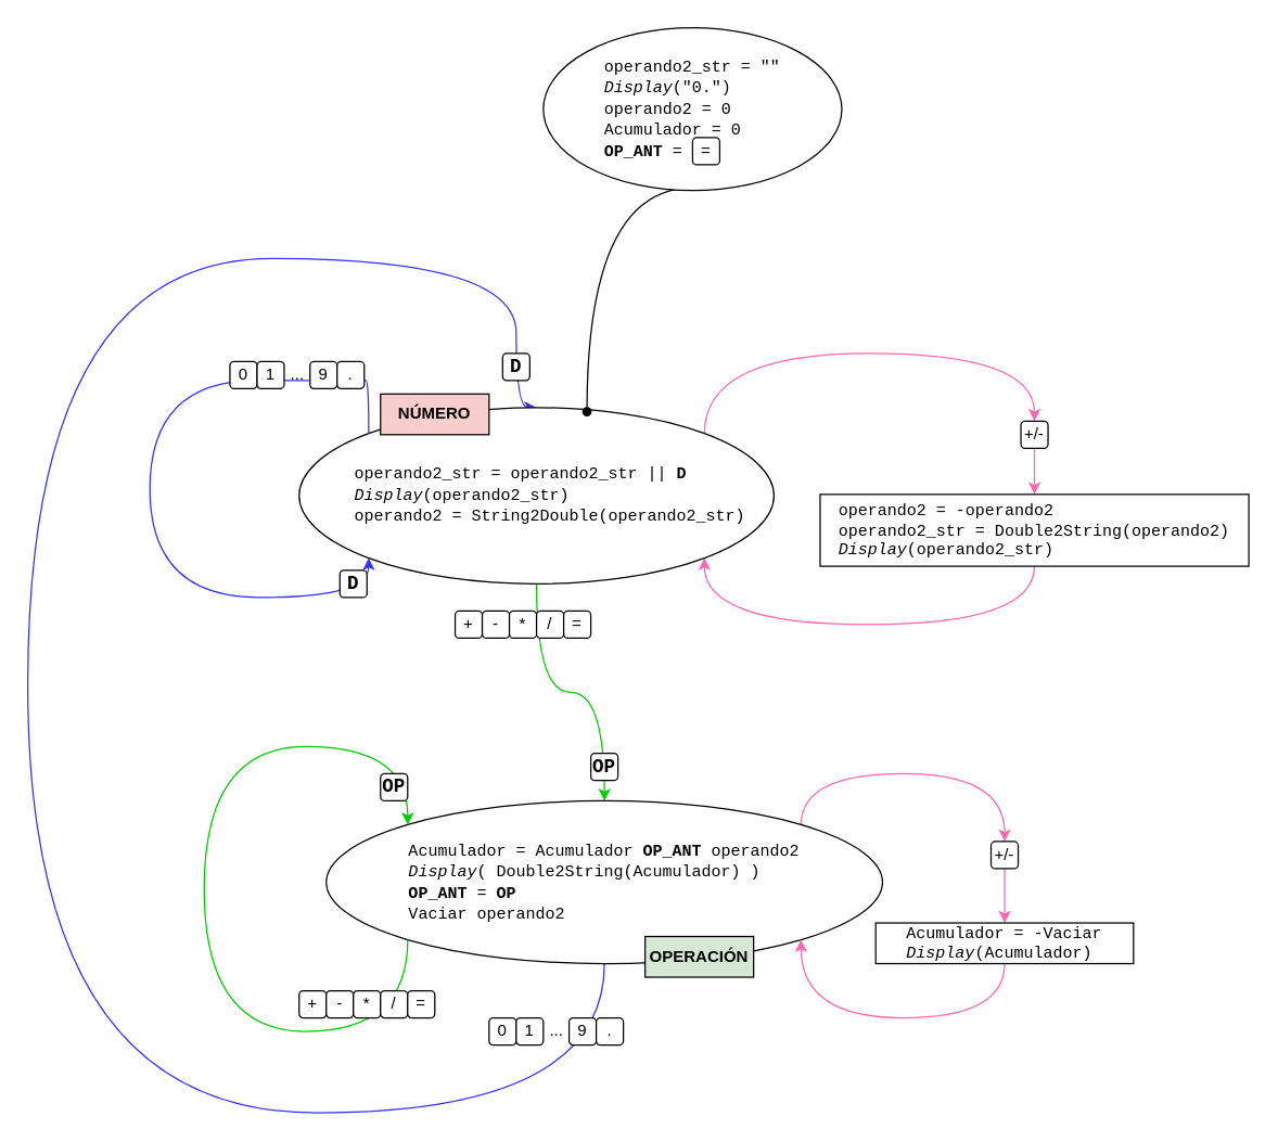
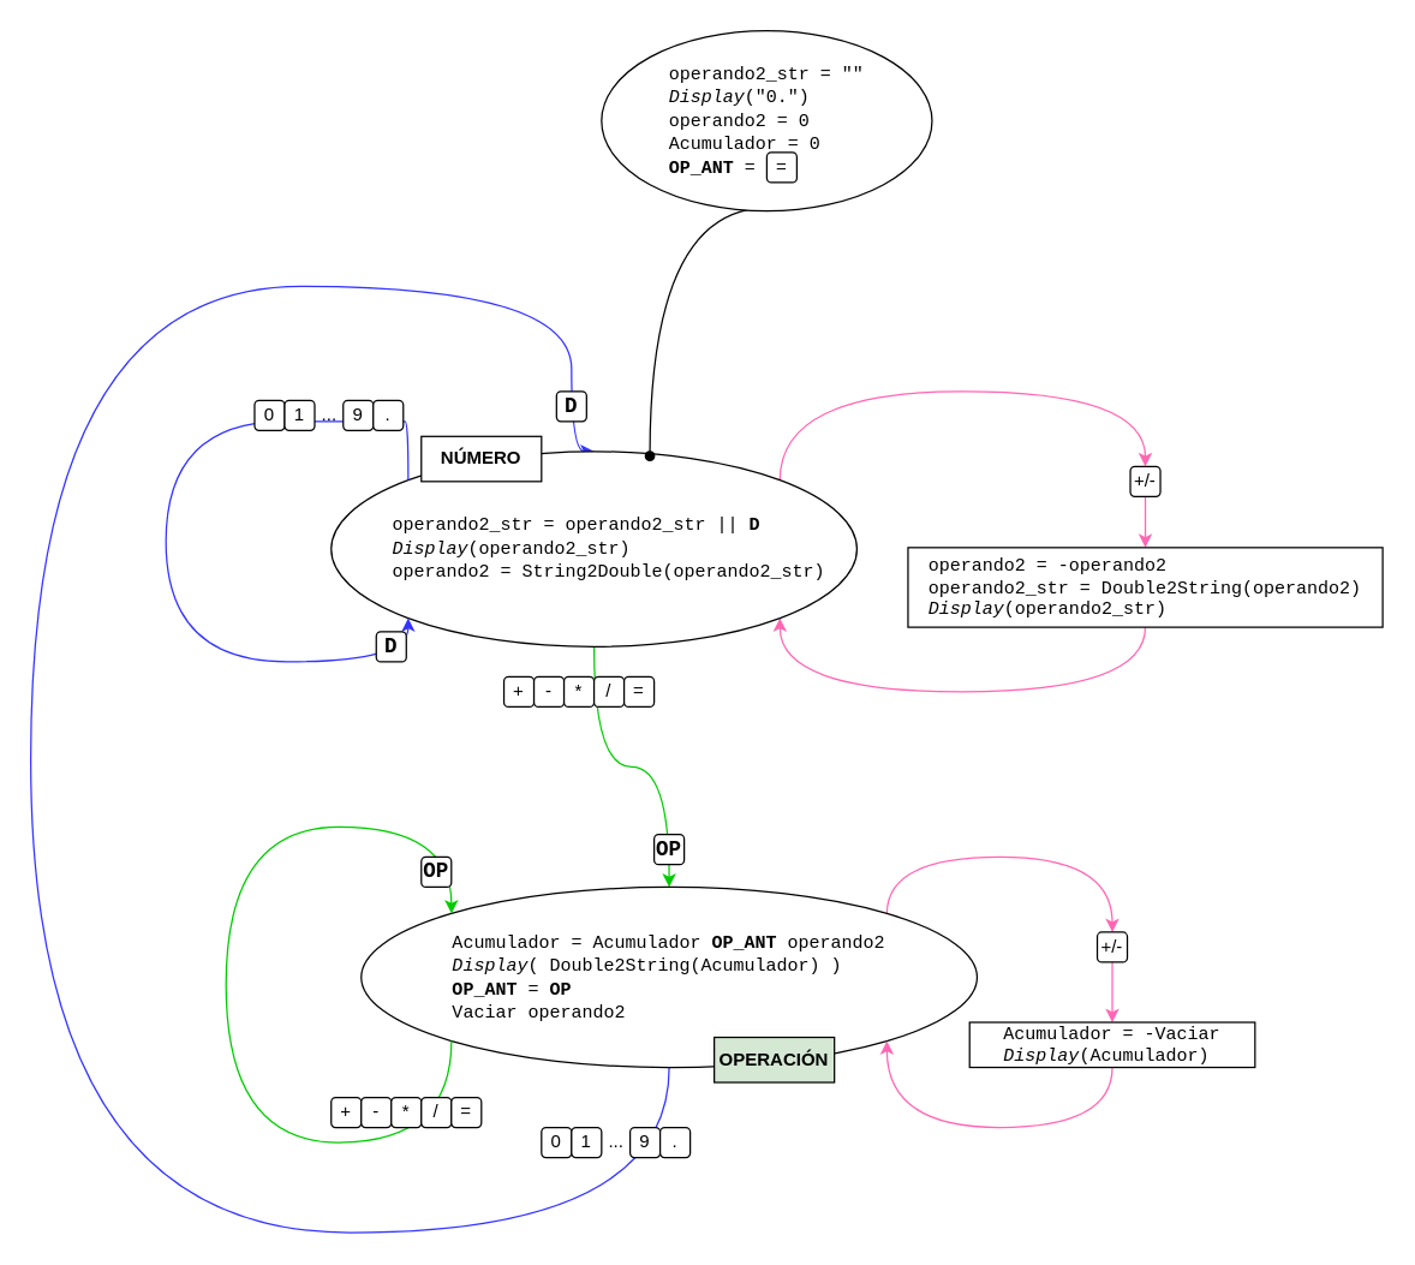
- <mxCell id="23" value="&lt;b&gt;NÚMERO&lt;/b&gt;" style="rounded=0;whiteSpace=wrap;html=1;fillColor=#f8cecc;" parent="1" vertex="1"><mxGeometry x="280" y="290" width="80" height="30" as="geometry" /></mxCell>
+ <mxCell id="23" value="&lt;b&gt;NÚMERO&lt;/b&gt;" style="rounded=0;whiteSpace=wrap;html=1;" parent="1" vertex="1"><mxGeometry x="280" y="290" width="80" height="30" as="geometry" /></mxCell>
